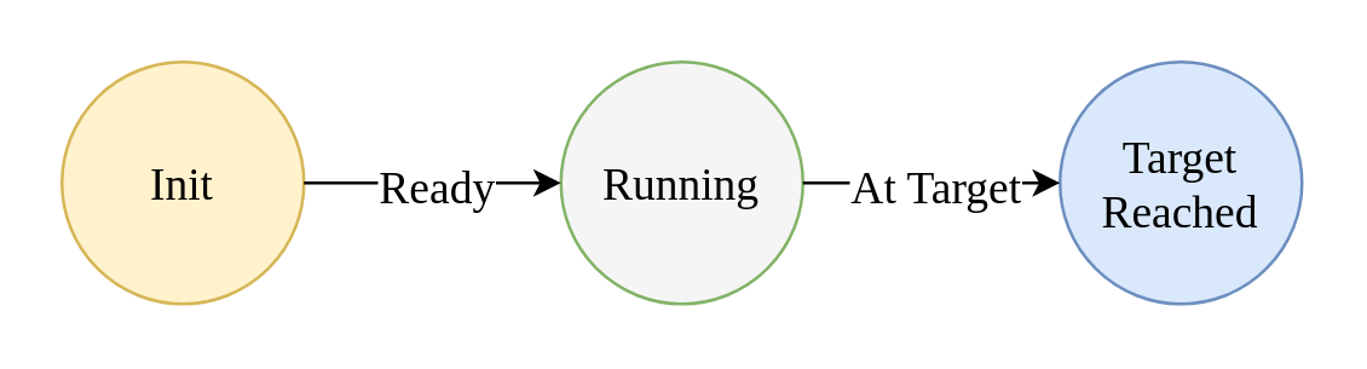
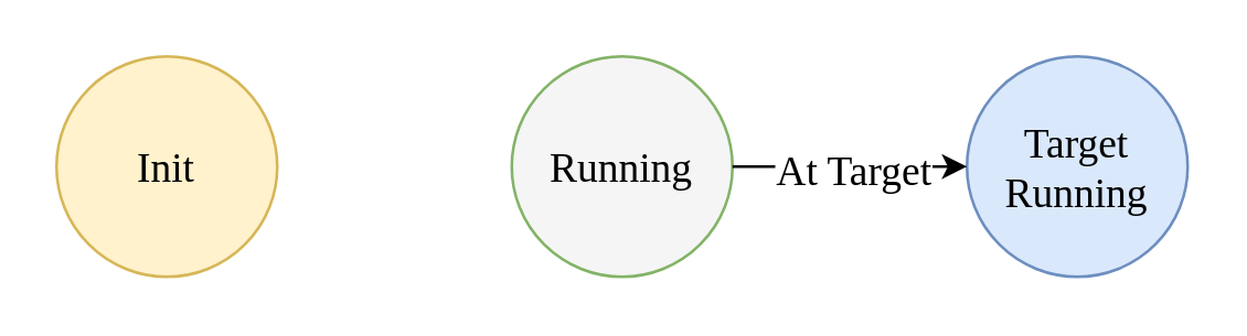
- <mxCell id="4" value="" style="endArrow=classic;html=1;rounded=0;exitX=1;exitY=0.5;exitDx=0;exitDy=0;entryX=0;entryY=0.5;entryDx=0;entryDy=0;" edge="1" parent="1" source="2" target="3"><mxGeometry relative="1" as="geometry"><mxPoint x="110" y="150" as="sourcePoint" /><mxPoint x="210" y="150" as="targetPoint" /></mxGeometry></mxCell>
- <mxCell id="5" value="&lt;font face=&quot;Times New Roman&quot; style=&quot;font-size: 15px;&quot;&gt;Ready&lt;/font&gt;" style="edgeLabel;resizable=0;html=1;;align=center;verticalAlign=middle;" connectable="0" vertex="1" parent="4"><mxGeometry relative="1" as="geometry" /></mxCell>
- <mxCell id="6" value="&lt;font face=&quot;Times New Roman&quot; style=&quot;font-size: 15px;&quot;&gt;Target&lt;/font&gt;&lt;div&gt;&lt;font face=&quot;Times New Roman&quot; style=&quot;font-size: 15px;&quot;&gt;Reached&lt;/font&gt;&lt;/div&gt;" style="ellipse;whiteSpace=wrap;html=1;aspect=fixed;fillColor=#dae8fc;strokeColor=#6c8ebf;" vertex="1" parent="1"><mxGeometry x="350" y="20" width="80" height="80" as="geometry" /></mxCell>
+ <mxCell id="6" value="&lt;font face=&quot;Times New Roman&quot; style=&quot;font-size: 15px;&quot;&gt;Target&lt;/font&gt;&lt;div&gt;&lt;font face=&quot;Times New Roman&quot; style=&quot;font-size: 15px;&quot;&gt;Running&lt;/font&gt;&lt;/div&gt;" style="ellipse;whiteSpace=wrap;html=1;aspect=fixed;fillColor=#dae8fc;strokeColor=#6c8ebf;" vertex="1" parent="1"><mxGeometry x="350" y="20" width="80" height="80" as="geometry" /></mxCell>
